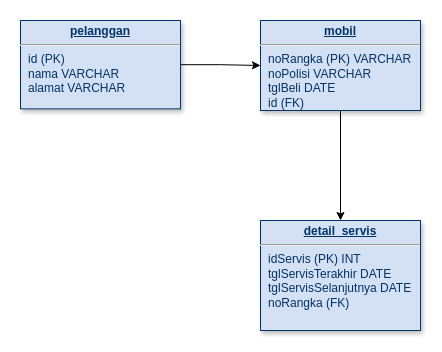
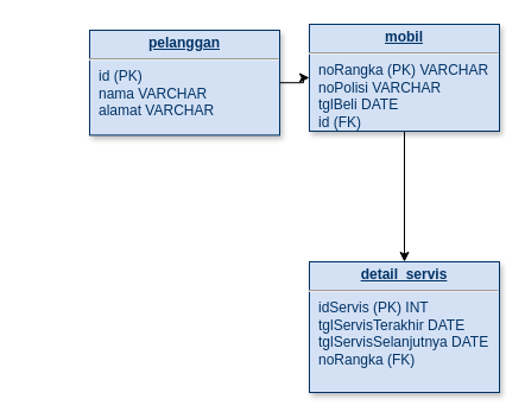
- <mxCell id="3" value="&lt;p style=&quot;margin: 0px ; margin-top: 4px ; text-align: center ; text-decoration: underline&quot;&gt;&lt;strong&gt;pelanggan&lt;/strong&gt;&lt;/p&gt;&lt;hr&gt;&lt;p style=&quot;margin: 0px ; margin-left: 8px&quot;&gt;id (PK)&lt;/p&gt;&lt;p style=&quot;margin: 0px ; margin-left: 8px&quot;&gt;nama VARCHAR&lt;/p&gt;&lt;p style=&quot;margin: 0px ; margin-left: 8px&quot;&gt;alamat VARCHAR&lt;/p&gt;&lt;p style=&quot;margin: 0px ; margin-left: 8px&quot;&gt;&lt;br&gt;&lt;/p&gt;" style="verticalAlign=top;align=left;overflow=fill;fontSize=12;fontFamily=Helvetica;html=1;strokeColor=#003366;shadow=1;fillColor=#D4E1F5;fontColor=#003366" parent="1" vertex="1"><mxGeometry x="20" y="20" width="160" height="88.36" as="geometry" /></mxCell>
+ <mxCell id="3" value="&lt;p style=&quot;margin: 0px ; margin-top: 4px ; text-align: center ; text-decoration: underline&quot;&gt;&lt;strong&gt;pelanggan&lt;/strong&gt;&lt;/p&gt;&lt;hr&gt;&lt;p style=&quot;margin: 0px ; margin-left: 8px&quot;&gt;id (PK)&lt;/p&gt;&lt;p style=&quot;margin: 0px ; margin-left: 8px&quot;&gt;nama VARCHAR&lt;/p&gt;&lt;p style=&quot;margin: 0px ; margin-left: 8px&quot;&gt;alamat VARCHAR&lt;/p&gt;&lt;p style=&quot;margin: 0px ; margin-left: 8px&quot;&gt;&lt;br&gt;&lt;/p&gt;" style="verticalAlign=top;align=left;overflow=fill;fontSize=12;fontFamily=Helvetica;html=1;strokeColor=#003366;shadow=1;fillColor=#D4E1F5;fontColor=#003366" parent="1" vertex="1"><mxGeometry x="75" y="25" width="160" height="88.36" as="geometry" /></mxCell>
